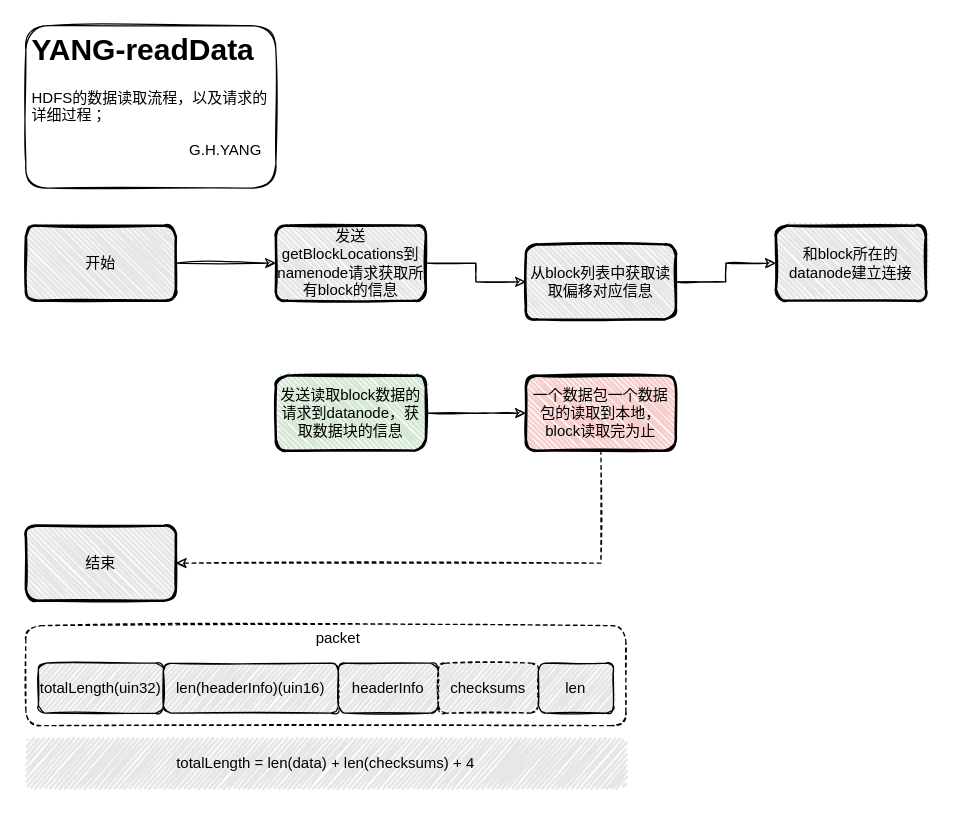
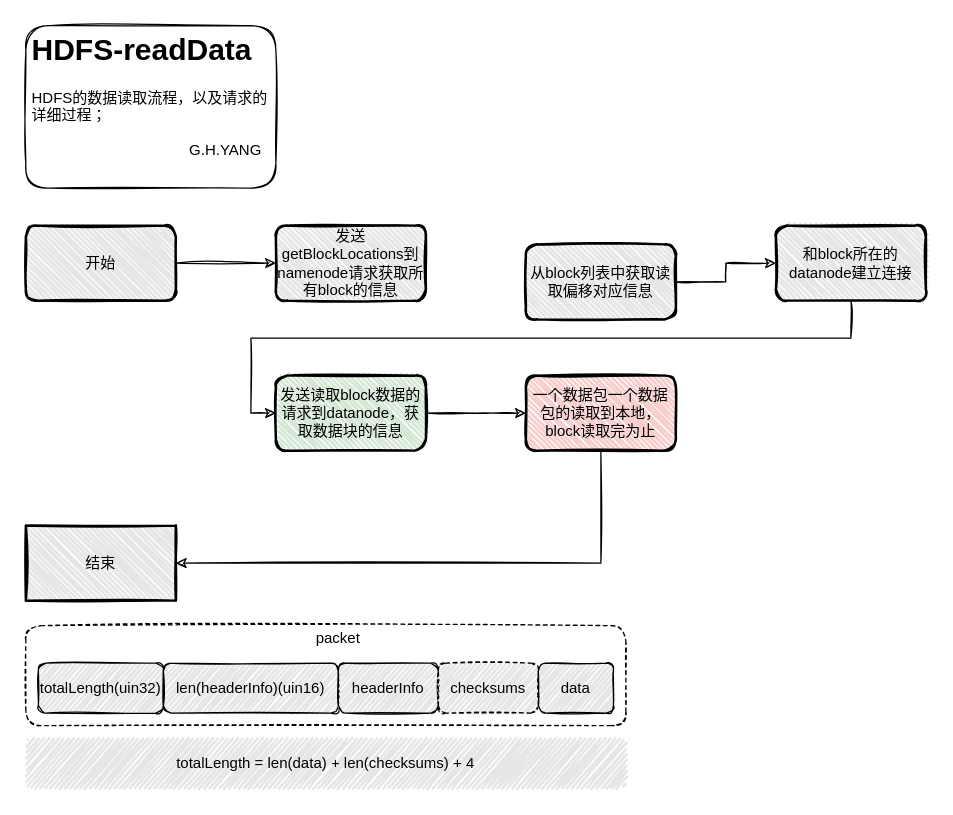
- <mxCell id="8" value="&lt;h1&gt;YANG-readData&lt;/h1&gt;&lt;p&gt;HDFS的数据读取流程，以及请求的详细过程；&lt;/p&gt;" style="text;html=1;strokeColor=none;fillColor=none;spacing=5;spacingTop=-20;whiteSpace=wrap;overflow=hidden;rounded=0;fillWeight=2;hachureGap=3;jiggle=1;" parent="1" vertex="1"><mxGeometry x="20" y="20" width="200" height="80" as="geometry" /></mxCell>
+ <mxCell id="8" value="&lt;h1&gt;HDFS-readData&lt;/h1&gt;&lt;p&gt;HDFS的数据读取流程，以及请求的详细过程；&lt;/p&gt;" style="text;html=1;strokeColor=none;fillColor=none;spacing=5;spacingTop=-20;whiteSpace=wrap;overflow=hidden;rounded=0;fillWeight=2;hachureGap=3;jiggle=1;" parent="1" vertex="1"><mxGeometry x="20" y="20" width="200" height="80" as="geometry" /></mxCell>
- <mxCell id="4" value="" style="edgeStyle=orthogonalEdgeStyle;rounded=0;sketch=1;orthogonalLoop=1;jettySize=auto;html=1;" parent="1" source="5" target="7" edge="1"><mxGeometry relative="1" as="geometry" /></mxCell>
+ <mxCell id="10" style="edgeStyle=orthogonalEdgeStyle;rounded=0;sketch=1;orthogonalLoop=1;jettySize=auto;html=1;entryX=0;entryY=0.5;entryDx=0;entryDy=0;exitX=0.5;exitY=1;exitDx=0;exitDy=0;" parent="1" source="11" target="13" edge="1"><mxGeometry relative="1" as="geometry" /></mxCell>
- <mxCell id="16" value="结束" style="rounded=1;whiteSpace=wrap;html=1;strokeWidth=2;fillWeight=2;hachureGap=3;hachureAngle=45;sketch=1;fillColor=#E6E6E6;jiggle=1;" parent="1" vertex="1"><mxGeometry x="20" y="420" width="120" height="60" as="geometry" /></mxCell>
+ <mxCell id="16" value="结束" style="whiteSpace=wrap;html=1;strokeWidth=2;fillWeight=2;hachureGap=3;hachureAngle=45;sketch=1;fillColor=#E6E6E6;jiggle=1;rounded=0;" parent="1" vertex="1"><mxGeometry x="20" y="420" width="120" height="60" as="geometry" /></mxCell>
- <mxCell id="14" style="edgeStyle=orthogonalEdgeStyle;rounded=0;sketch=1;orthogonalLoop=1;jettySize=auto;html=1;entryX=1;entryY=0.5;entryDx=0;entryDy=0;exitX=0.5;exitY=1;exitDx=0;exitDy=0;dashed=1;" parent="1" source="15" target="16" edge="1"><mxGeometry relative="1" as="geometry"><mxPoint x="680" y="360" as="sourcePoint" /></mxGeometry></mxCell>
+ <mxCell id="14" style="edgeStyle=orthogonalEdgeStyle;rounded=0;sketch=1;orthogonalLoop=1;jettySize=auto;html=1;entryX=1;entryY=0.5;entryDx=0;entryDy=0;exitX=0.5;exitY=1;exitDx=0;exitDy=0;" parent="1" source="15" target="16" edge="1"><mxGeometry relative="1" as="geometry"><mxPoint x="680" y="360" as="sourcePoint" /></mxGeometry></mxCell>
- <mxCell id="24" value="len" style="rounded=1;whiteSpace=wrap;html=1;sketch=1;fillWeight=2;hachureGap=3;jiggle=1;strokeColor=#000000;fillColor=#E6E6E6;" parent="1" vertex="1"><mxGeometry x="430" y="530" width="60" height="40" as="geometry" /></mxCell>
+ <mxCell id="24" value="data" style="rounded=1;whiteSpace=wrap;html=1;sketch=1;fillWeight=2;hachureGap=3;jiggle=1;strokeColor=#000000;fillColor=#E6E6E6;" parent="1" vertex="1"><mxGeometry x="430" y="530" width="60" height="40" as="geometry" /></mxCell>
